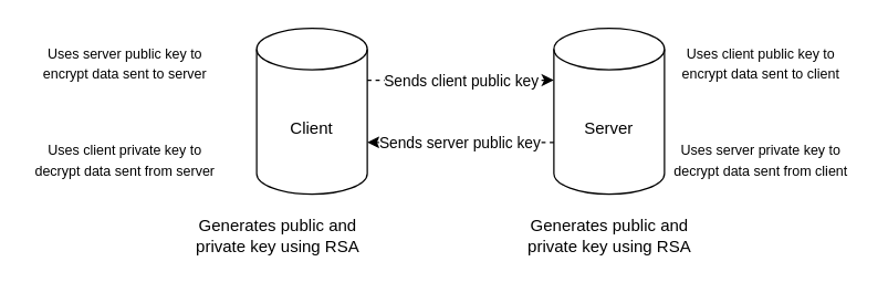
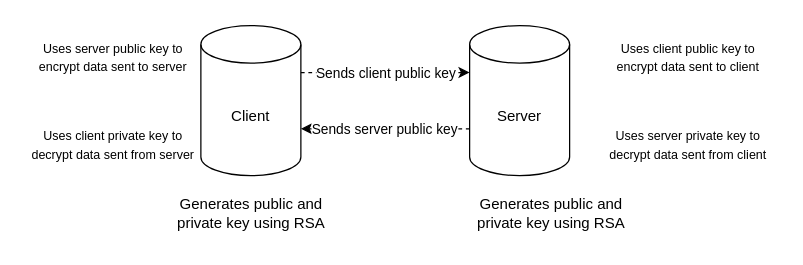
- <mxCell id="2" value="Client" style="shape=cylinder3;whiteSpace=wrap;html=1;boundedLbl=1;backgroundOutline=1;size=15;" vertex="1" parent="1"><mxGeometry x="185" y="20" width="80" height="120" as="geometry" /></mxCell>
+ <mxCell id="2" value="Client" style="shape=cylinder3;whiteSpace=wrap;html=1;boundedLbl=1;backgroundOutline=1;size=15;" vertex="1" parent="1"><mxGeometry x="160" y="20" width="80" height="120" as="geometry" /></mxCell>
- <mxCell id="3" value="Server" style="shape=cylinder3;whiteSpace=wrap;html=1;boundedLbl=1;backgroundOutline=1;size=15;" vertex="1" parent="1"><mxGeometry x="400" y="20" width="80" height="120" as="geometry" /></mxCell>
+ <mxCell id="3" value="Server" style="shape=cylinder3;whiteSpace=wrap;html=1;boundedLbl=1;backgroundOutline=1;size=15;" vertex="1" parent="1"><mxGeometry x="375" y="20" width="80" height="120" as="geometry" /></mxCell>
